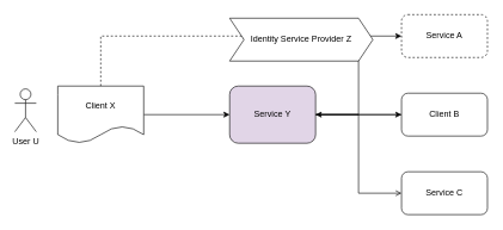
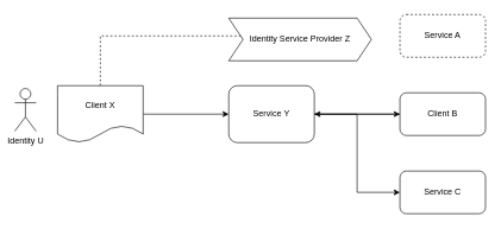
- <mxCell id="2" style="edgeStyle=orthogonalEdgeStyle;rounded=0;orthogonalLoop=1;jettySize=auto;html=1;entryX=0;entryY=0.5;entryDx=0;entryDy=0;" parent="1" source="5" target="9" edge="1"><mxGeometry relative="1" as="geometry" /></mxCell>
- <mxCell id="5" value="Service Y" style="rounded=1;whiteSpace=wrap;html=1;fillColor=#e1d5e7;" parent="1" vertex="1"><mxGeometry x="320" y="120" width="120" height="80" as="geometry" /></mxCell>
+ <mxCell id="5" value="Service Y" style="rounded=1;whiteSpace=wrap;html=1;" parent="1" vertex="1"><mxGeometry x="320" y="120" width="120" height="80" as="geometry" /></mxCell>
- <mxCell id="14" value="User U" style="shape=umlActor;verticalLabelPosition=bottom;verticalAlign=top;html=1;outlineConnect=0;" parent="1" vertex="1"><mxGeometry x="20" y="124" width="30" height="60" as="geometry" /></mxCell>
+ <mxCell id="14" value="Identity U" style="shape=umlActor;verticalLabelPosition=bottom;verticalAlign=top;html=1;outlineConnect=0;" parent="1" vertex="1"><mxGeometry x="20" y="124" width="30" height="60" as="geometry" /></mxCell>
- <mxCell id="3" style="edgeStyle=orthogonalEdgeStyle;rounded=0;orthogonalLoop=1;jettySize=auto;html=1;entryX=0;entryY=0.5;entryDx=0;entryDy=0;endArrow=open;" parent="1" source="5" target="12" edge="1"><mxGeometry relative="1" as="geometry" /></mxCell>
+ <mxCell id="3" style="edgeStyle=orthogonalEdgeStyle;rounded=0;orthogonalLoop=1;jettySize=auto;html=1;entryX=0;entryY=0.5;entryDx=0;entryDy=0;" parent="1" source="5" target="12" edge="1"><mxGeometry relative="1" as="geometry" /></mxCell>
